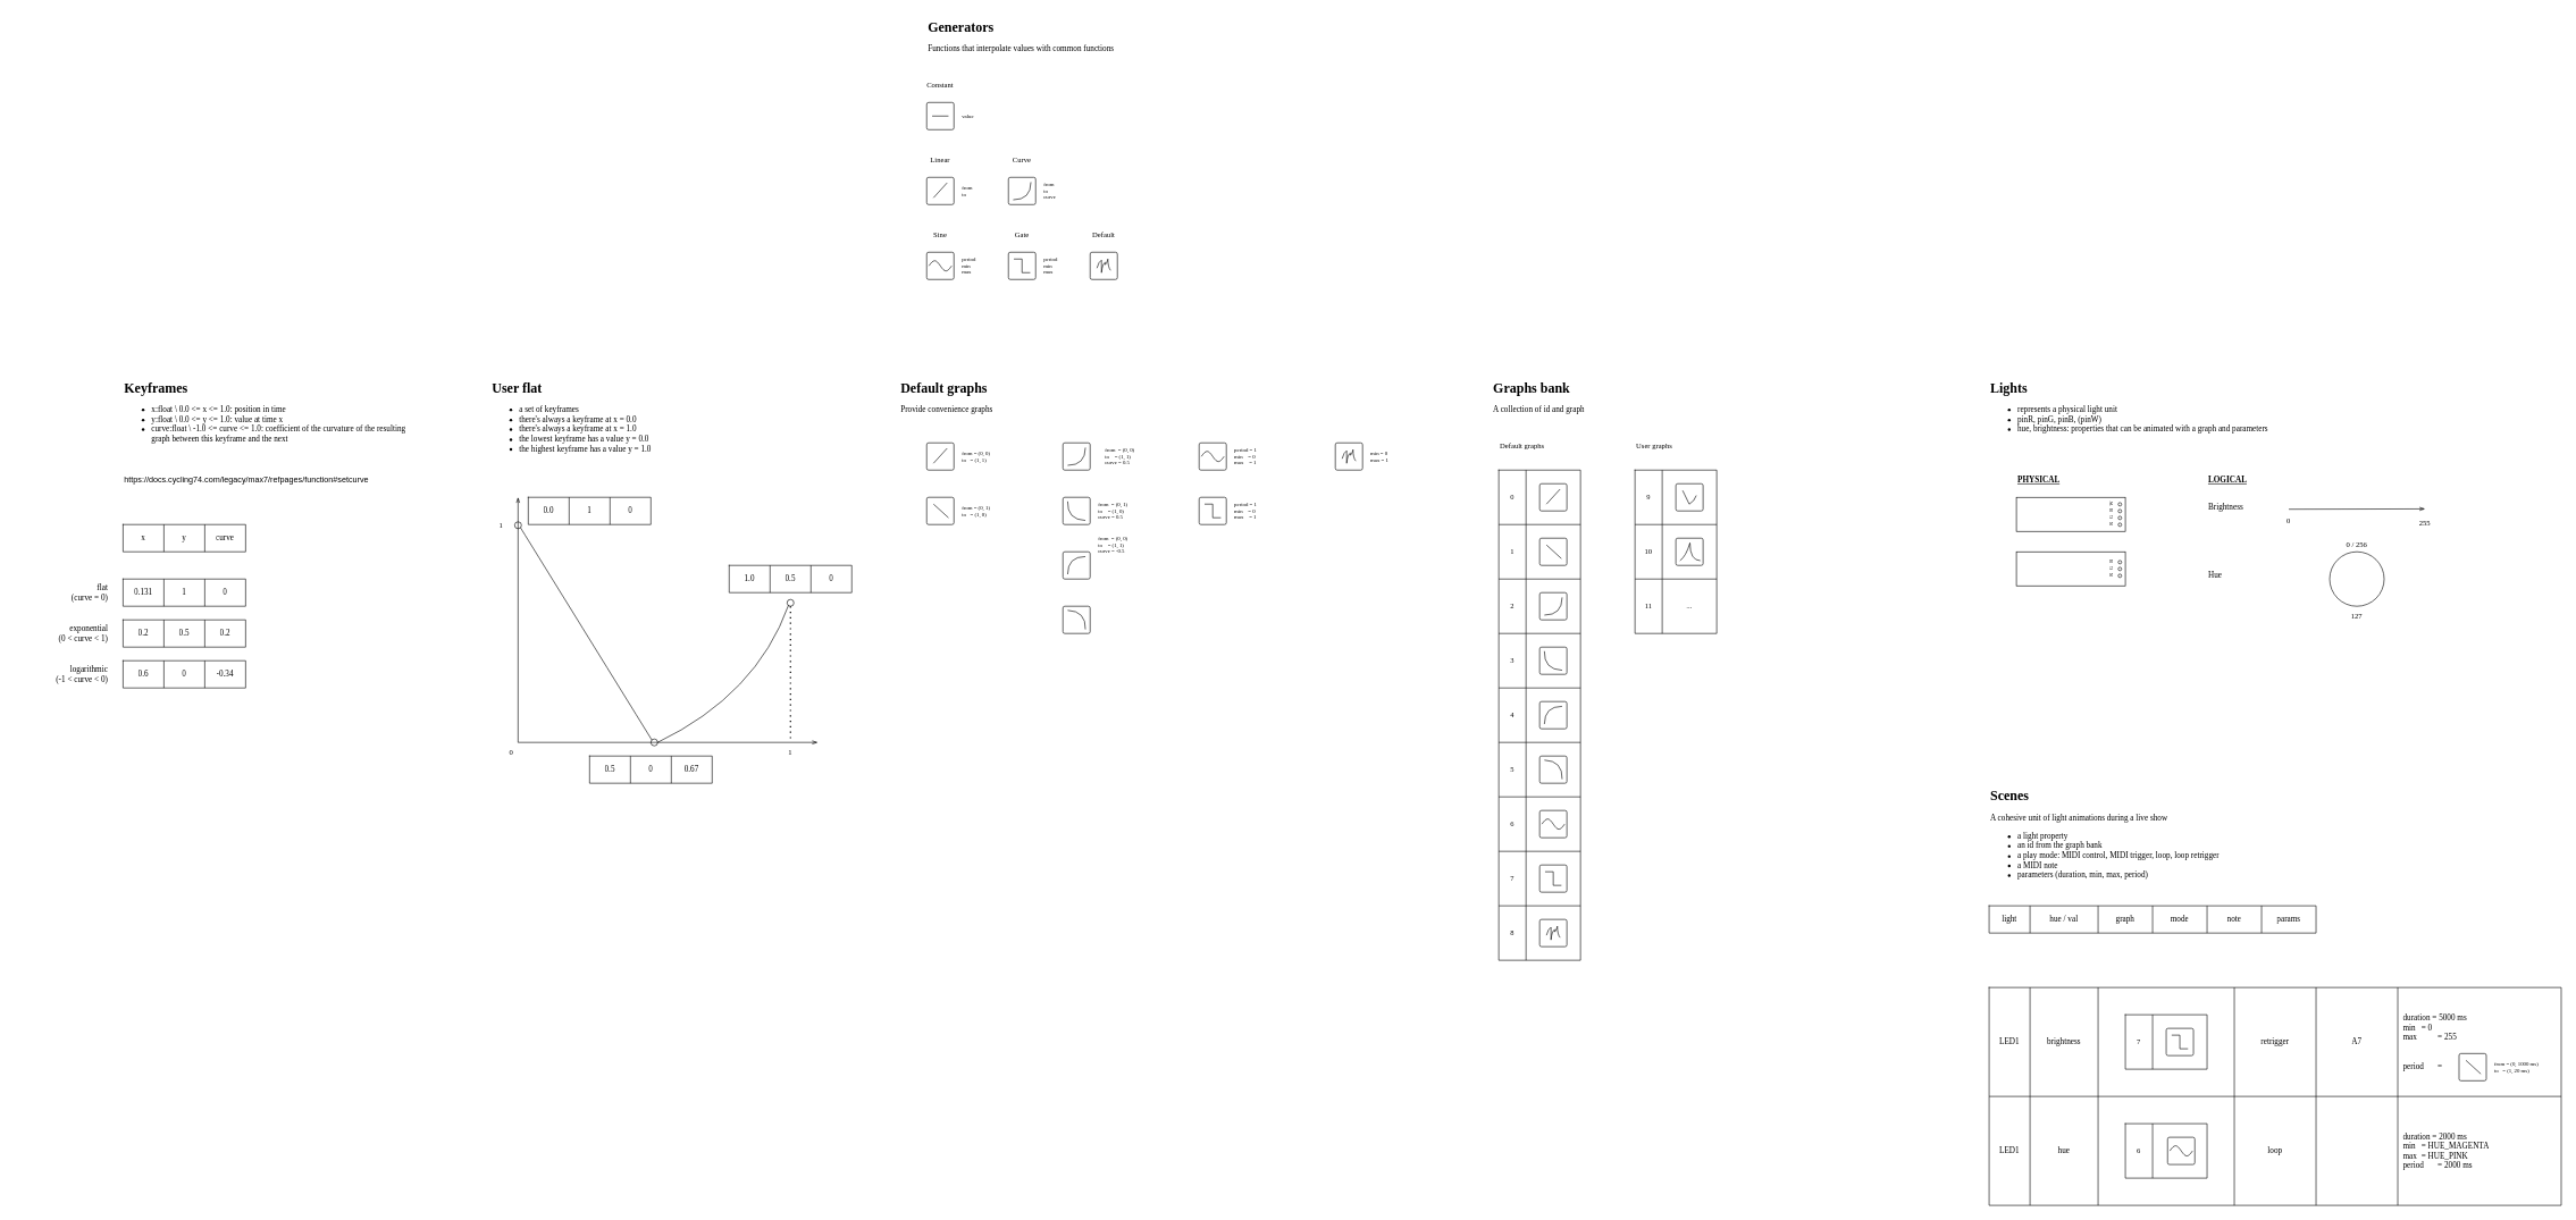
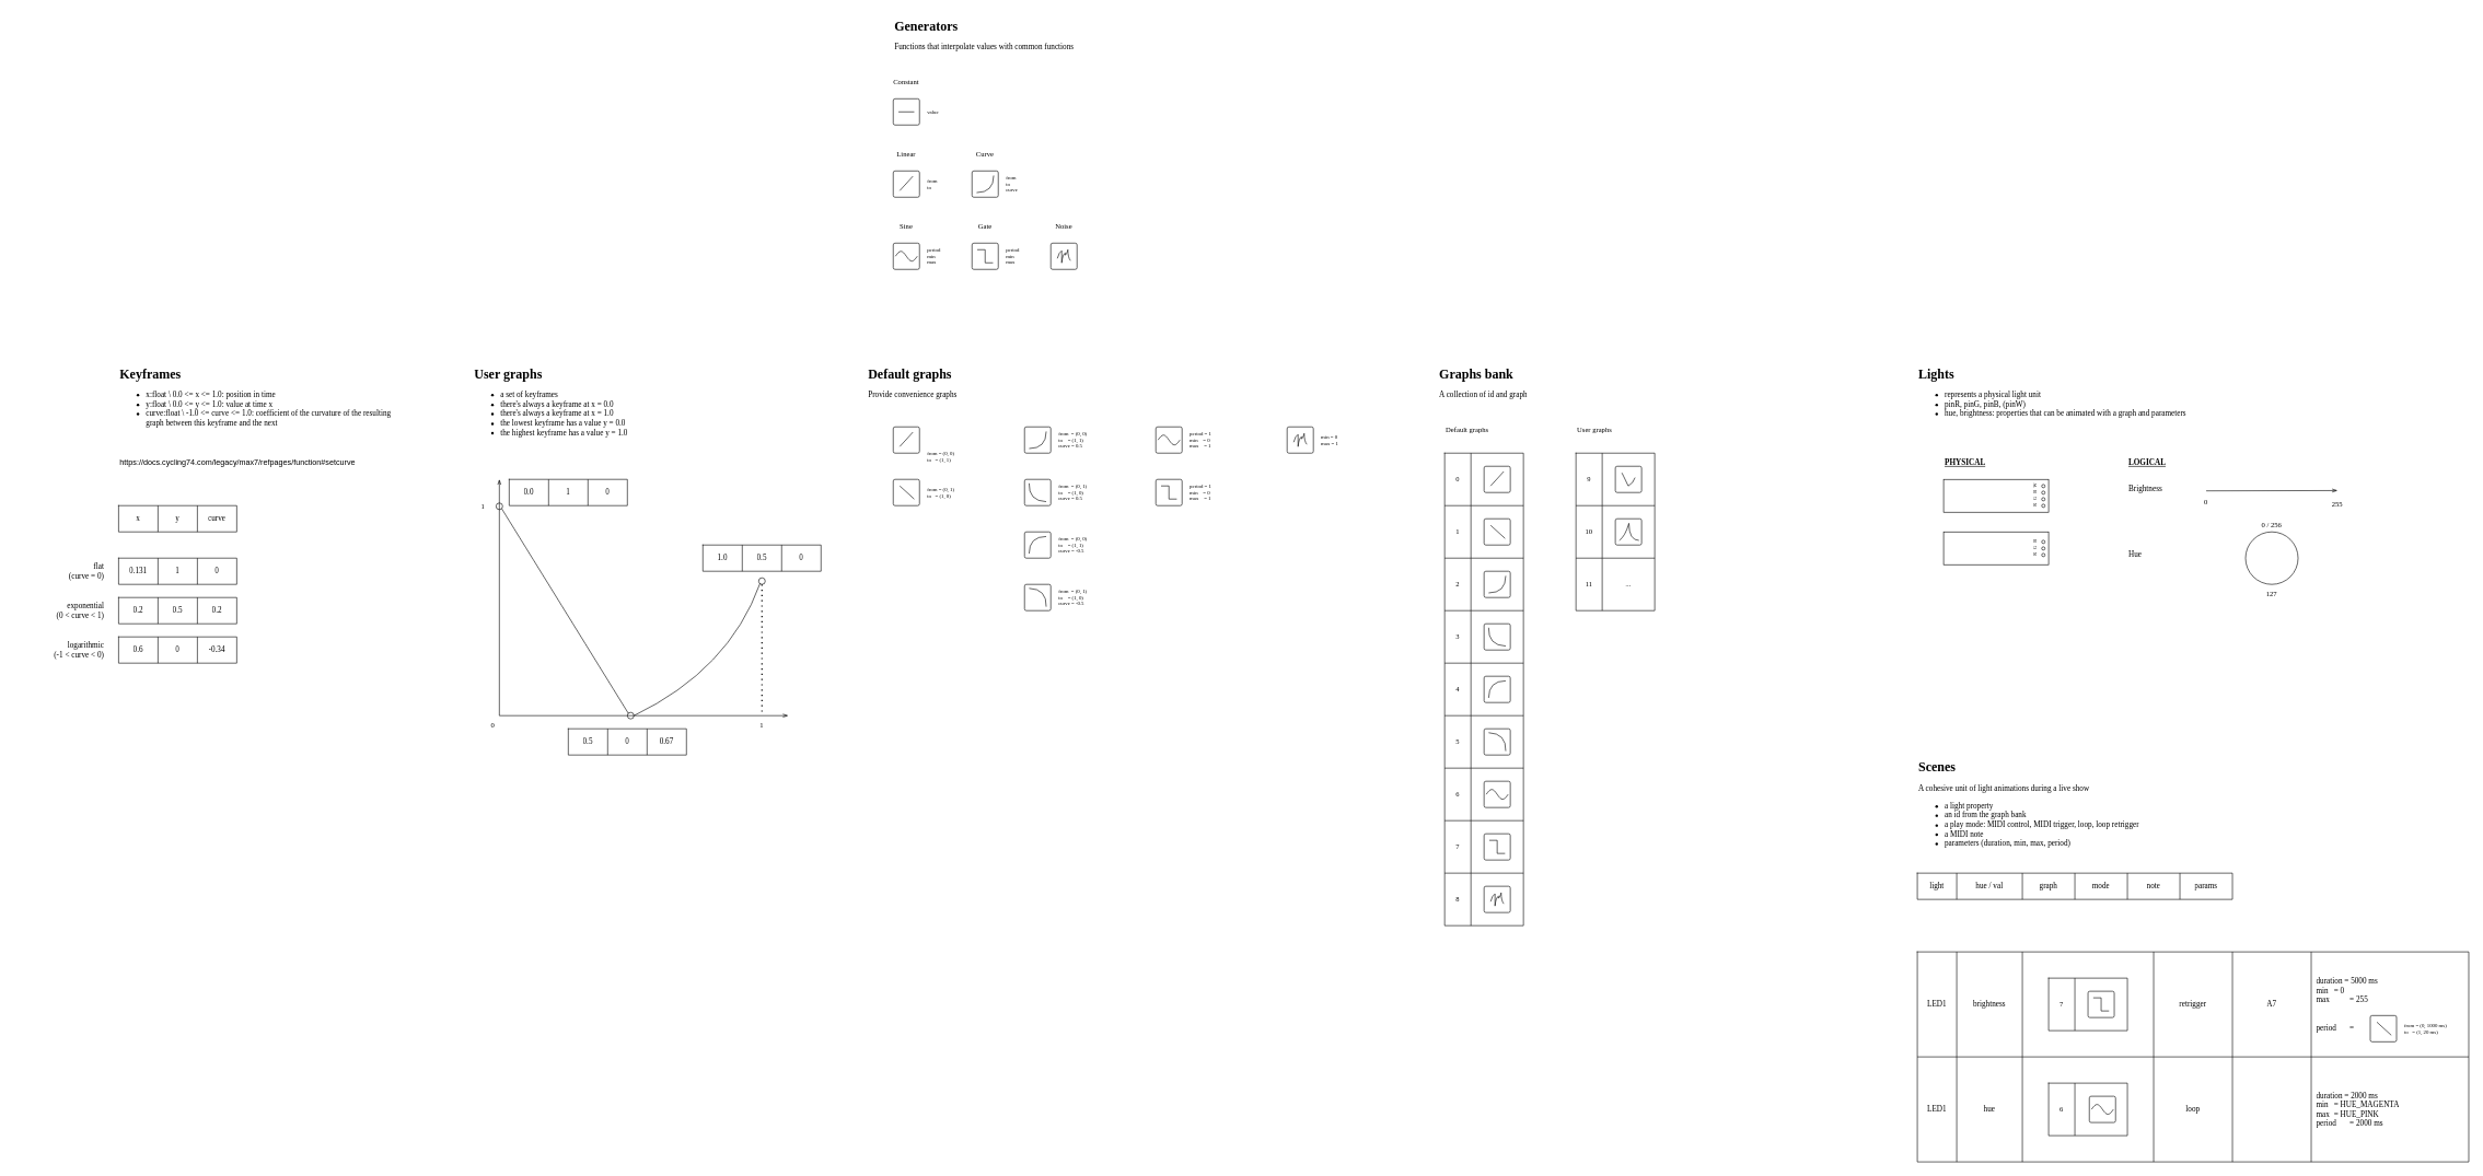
- <mxCell id="104" value="Default" style="text;html=1;align=center;verticalAlign=middle;whiteSpace=wrap;rounded=0;fontFamily=Fira Code;fontSource=https%3A%2F%2Ffonts.googleapis.com%2Fcss%3Ffamily%3DFira%2BCode;fontSize=11;fontColor=default;labelBackgroundColor=default;" parent="1" vertex="1"><mxGeometry x="1590" y="330" width="60" height="30" as="geometry" /></mxCell>
+ <mxCell id="104" value="Noise" style="text;html=1;align=center;verticalAlign=middle;whiteSpace=wrap;rounded=0;fontFamily=Fira Code;fontSource=https%3A%2F%2Ffonts.googleapis.com%2Fcss%3Ffamily%3DFira%2BCode;fontSize=11;fontColor=default;labelBackgroundColor=default;" parent="1" vertex="1"><mxGeometry x="1590" y="330" width="60" height="30" as="geometry" /></mxCell>
- <mxCell id="44" value="&lt;h1 style=&quot;margin-top: 0px; font-size: 20px;&quot;&gt;User flat&lt;/h1&gt;&lt;div&gt;&lt;ul&gt;&lt;li&gt;a set of keyframes&lt;/li&gt;&lt;li&gt;there's always a keyframe at x = 0.0&lt;/li&gt;&lt;li&gt;there's always a keyframe at x = 1.0&lt;/li&gt;&lt;li&gt;the lowest keyframe has a value y = 0.0&lt;/li&gt;&lt;li&gt;the highest keyframe has a value y = 1.0&lt;br&gt;&lt;/li&gt;&lt;/ul&gt;&lt;/div&gt;" style="text;html=1;whiteSpace=wrap;overflow=hidden;rounded=0;fontFamily=Fira Code;fontSource=https%3A%2F%2Ffonts.googleapis.com%2Fcss%3Ffamily%3DFira%2BCode;" parent="1" vertex="1"><mxGeometry x="720" y="550" width="440" height="140" as="geometry" /></mxCell>
+ <mxCell id="44" value="&lt;h1 style=&quot;margin-top: 0px; font-size: 20px;&quot;&gt;User graphs&lt;/h1&gt;&lt;div&gt;&lt;ul&gt;&lt;li&gt;a set of keyframes&lt;/li&gt;&lt;li&gt;there's always a keyframe at x = 0.0&lt;/li&gt;&lt;li&gt;there's always a keyframe at x = 1.0&lt;/li&gt;&lt;li&gt;the lowest keyframe has a value y = 0.0&lt;/li&gt;&lt;li&gt;the highest keyframe has a value y = 1.0&lt;br&gt;&lt;/li&gt;&lt;/ul&gt;&lt;/div&gt;" style="text;html=1;whiteSpace=wrap;overflow=hidden;rounded=0;fontFamily=Fira Code;fontSource=https%3A%2F%2Ffonts.googleapis.com%2Fcss%3Ffamily%3DFira%2BCode;" parent="1" vertex="1"><mxGeometry x="720" y="550" width="440" height="140" as="geometry" /></mxCell>
- <mxCell id="114" value="&lt;div&gt;from = (0, 0)&lt;br&gt;&lt;/div&gt;&lt;div&gt;to&amp;nbsp;&amp;nbsp; = (1, 1)&lt;br&gt;&lt;/div&gt;" style="text;html=1;align=left;verticalAlign=middle;whiteSpace=wrap;rounded=0;fontFamily=Fira Code;fontSource=https%3A%2F%2Ffonts.googleapis.com%2Fcss%3Ffamily%3DFira%2BCode;fontSize=8;fontColor=default;labelBackgroundColor=default;" parent="1" vertex="1"><mxGeometry x="1410" y="655" width="80" height="30" as="geometry" /></mxCell>
+ <mxCell id="114" value="&lt;div&gt;from = (0, 0)&lt;br&gt;&lt;/div&gt;&lt;div&gt;to&amp;nbsp;&amp;nbsp; = (1, 1)&lt;br&gt;&lt;/div&gt;" style="text;html=1;align=left;verticalAlign=middle;whiteSpace=wrap;rounded=0;fontFamily=Fira Code;fontSource=https%3A%2F%2Ffonts.googleapis.com%2Fcss%3Ffamily%3DFira%2BCode;fontSize=8;fontColor=default;labelBackgroundColor=default;" parent="1" vertex="1"><mxGeometry x="1410" y="680" width="80" height="30" as="geometry" /></mxCell>
- <mxCell id="122" value="&lt;div&gt;from&amp;nbsp; = (0, 0)&lt;br&gt;&lt;/div&gt;&lt;div&gt;to&amp;nbsp;&amp;nbsp;&amp;nbsp; = (1, 1)&lt;br&gt;&lt;/div&gt;&lt;div&gt;curve = 0.5&lt;br&gt;&lt;/div&gt;" style="text;html=1;align=left;verticalAlign=middle;whiteSpace=wrap;rounded=0;fontFamily=Fira Code;fontSource=https%3A%2F%2Ffonts.googleapis.com%2Fcss%3Ffamily%3DFira%2BCode;fontSize=8;fontColor=default;labelBackgroundColor=default;" parent="1" vertex="1"><mxGeometry x="1620" y="655" width="80" height="30" as="geometry" /></mxCell>
+ <mxCell id="122" value="&lt;div&gt;from&amp;nbsp; = (0, 0)&lt;br&gt;&lt;/div&gt;&lt;div&gt;to&amp;nbsp;&amp;nbsp;&amp;nbsp; = (1, 1)&lt;br&gt;&lt;/div&gt;&lt;div&gt;curve = 0.5&lt;br&gt;&lt;/div&gt;" style="text;html=1;align=left;verticalAlign=middle;whiteSpace=wrap;rounded=0;fontFamily=Fira Code;fontSource=https%3A%2F%2Ffonts.googleapis.com%2Fcss%3Ffamily%3DFira%2BCode;fontSize=8;fontColor=default;labelBackgroundColor=default;" parent="1" vertex="1"><mxGeometry x="1610" y="655" width="80" height="30" as="geometry" /></mxCell>
- <mxCell id="140" value="&lt;div&gt;from&amp;nbsp; = (0, 0)&lt;br&gt;&lt;/div&gt;&lt;div&gt;to&amp;nbsp;&amp;nbsp;&amp;nbsp; = (1, 1)&lt;br&gt;&lt;/div&gt;&lt;div&gt;curve = -0.5&lt;br&gt;&lt;/div&gt;" style="text;html=1;align=left;verticalAlign=middle;whiteSpace=wrap;rounded=0;fontFamily=Fira Code;fontSource=https%3A%2F%2Ffonts.googleapis.com%2Fcss%3Ffamily%3DFira%2BCode;fontSize=8;fontColor=default;labelBackgroundColor=default;" parent="1" vertex="1"><mxGeometry x="1610" y="785" width="80" height="30" as="geometry" /></mxCell>
+ <mxCell id="140" value="&lt;div&gt;from&amp;nbsp; = (0, 0)&lt;br&gt;&lt;/div&gt;&lt;div&gt;to&amp;nbsp;&amp;nbsp;&amp;nbsp; = (1, 1)&lt;br&gt;&lt;/div&gt;&lt;div&gt;curve = -0.5&lt;br&gt;&lt;/div&gt;" style="text;html=1;align=left;verticalAlign=middle;whiteSpace=wrap;rounded=0;fontFamily=Fira Code;fontSource=https%3A%2F%2Ffonts.googleapis.com%2Fcss%3Ffamily%3DFira%2BCode;fontSize=8;fontColor=default;labelBackgroundColor=default;" parent="1" vertex="1"><mxGeometry x="1610" y="815" width="80" height="30" as="geometry" /></mxCell>
+ <mxCell id="141" value="&lt;div&gt;from&amp;nbsp; = (0, 1)&lt;br&gt;&lt;/div&gt;&lt;div&gt;to&amp;nbsp;&amp;nbsp;&amp;nbsp; = (1, 0)&lt;/div&gt;&lt;div&gt;curve = -0.5&lt;br&gt;&lt;/div&gt;" style="text;html=1;align=left;verticalAlign=middle;whiteSpace=wrap;rounded=0;fontFamily=Fira Code;fontSource=https%3A%2F%2Ffonts.googleapis.com%2Fcss%3Ffamily%3DFira%2BCode;fontSize=8;fontColor=default;labelBackgroundColor=default;" parent="1" vertex="1"><mxGeometry x="1610" y="895" width="80" height="30" as="geometry" /></mxCell>
